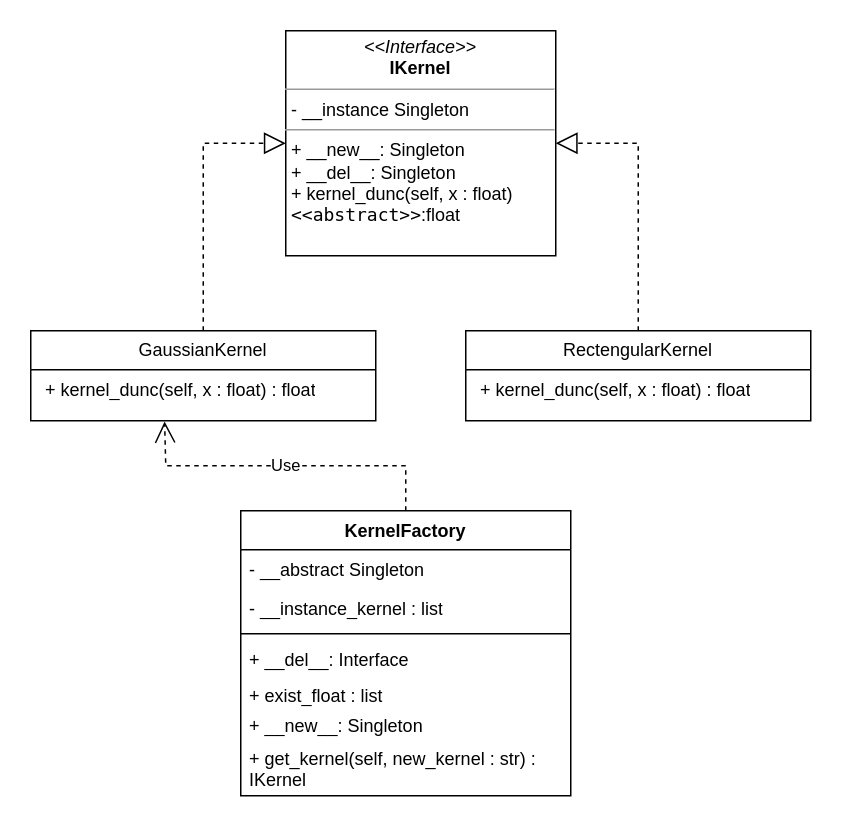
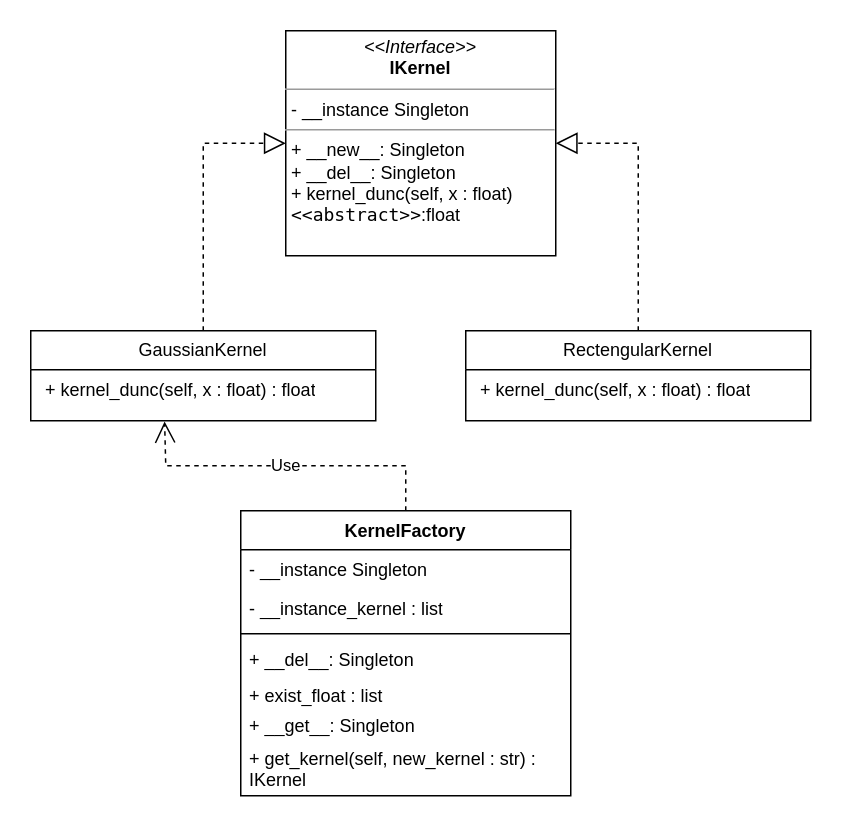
- <mxCell id="10" value="- __abstract Singleton" style="text;strokeColor=none;fillColor=none;align=left;verticalAlign=top;spacingLeft=4;spacingRight=4;overflow=hidden;rotatable=0;points=[[0,0.5],[1,0.5]];portConstraint=eastwest;whiteSpace=wrap;html=1;" vertex="1" parent="9"><mxGeometry y="26" width="220" height="26" as="geometry" /></mxCell>
+ <mxCell id="10" value="- __instance Singleton" style="text;strokeColor=none;fillColor=none;align=left;verticalAlign=top;spacingLeft=4;spacingRight=4;overflow=hidden;rotatable=0;points=[[0,0.5],[1,0.5]];portConstraint=eastwest;whiteSpace=wrap;html=1;" vertex="1" parent="9"><mxGeometry y="26" width="220" height="26" as="geometry" /></mxCell>
- <mxCell id="13" value="+ __del__: Interface" style="text;strokeColor=none;fillColor=none;align=left;verticalAlign=top;spacingLeft=4;spacingRight=4;overflow=hidden;rotatable=0;points=[[0,0.5],[1,0.5]];portConstraint=eastwest;whiteSpace=wrap;html=1;" vertex="1" parent="9"><mxGeometry y="86" width="220" height="24" as="geometry" /></mxCell>
+ <mxCell id="13" value="+ __del__: Singleton" style="text;strokeColor=none;fillColor=none;align=left;verticalAlign=top;spacingLeft=4;spacingRight=4;overflow=hidden;rotatable=0;points=[[0,0.5],[1,0.5]];portConstraint=eastwest;whiteSpace=wrap;html=1;" vertex="1" parent="9"><mxGeometry y="86" width="220" height="24" as="geometry" /></mxCell>
- <mxCell id="15" value="+ __new__: Singleton" style="text;strokeColor=none;fillColor=none;align=left;verticalAlign=top;spacingLeft=4;spacingRight=4;overflow=hidden;rotatable=0;points=[[0,0.5],[1,0.5]];portConstraint=eastwest;whiteSpace=wrap;html=1;" vertex="1" parent="9"><mxGeometry y="130" width="220" height="22" as="geometry" /></mxCell>
+ <mxCell id="15" value="+ __get__: Singleton" style="text;strokeColor=none;fillColor=none;align=left;verticalAlign=top;spacingLeft=4;spacingRight=4;overflow=hidden;rotatable=0;points=[[0,0.5],[1,0.5]];portConstraint=eastwest;whiteSpace=wrap;html=1;" vertex="1" parent="9"><mxGeometry y="130" width="220" height="22" as="geometry" /></mxCell>
